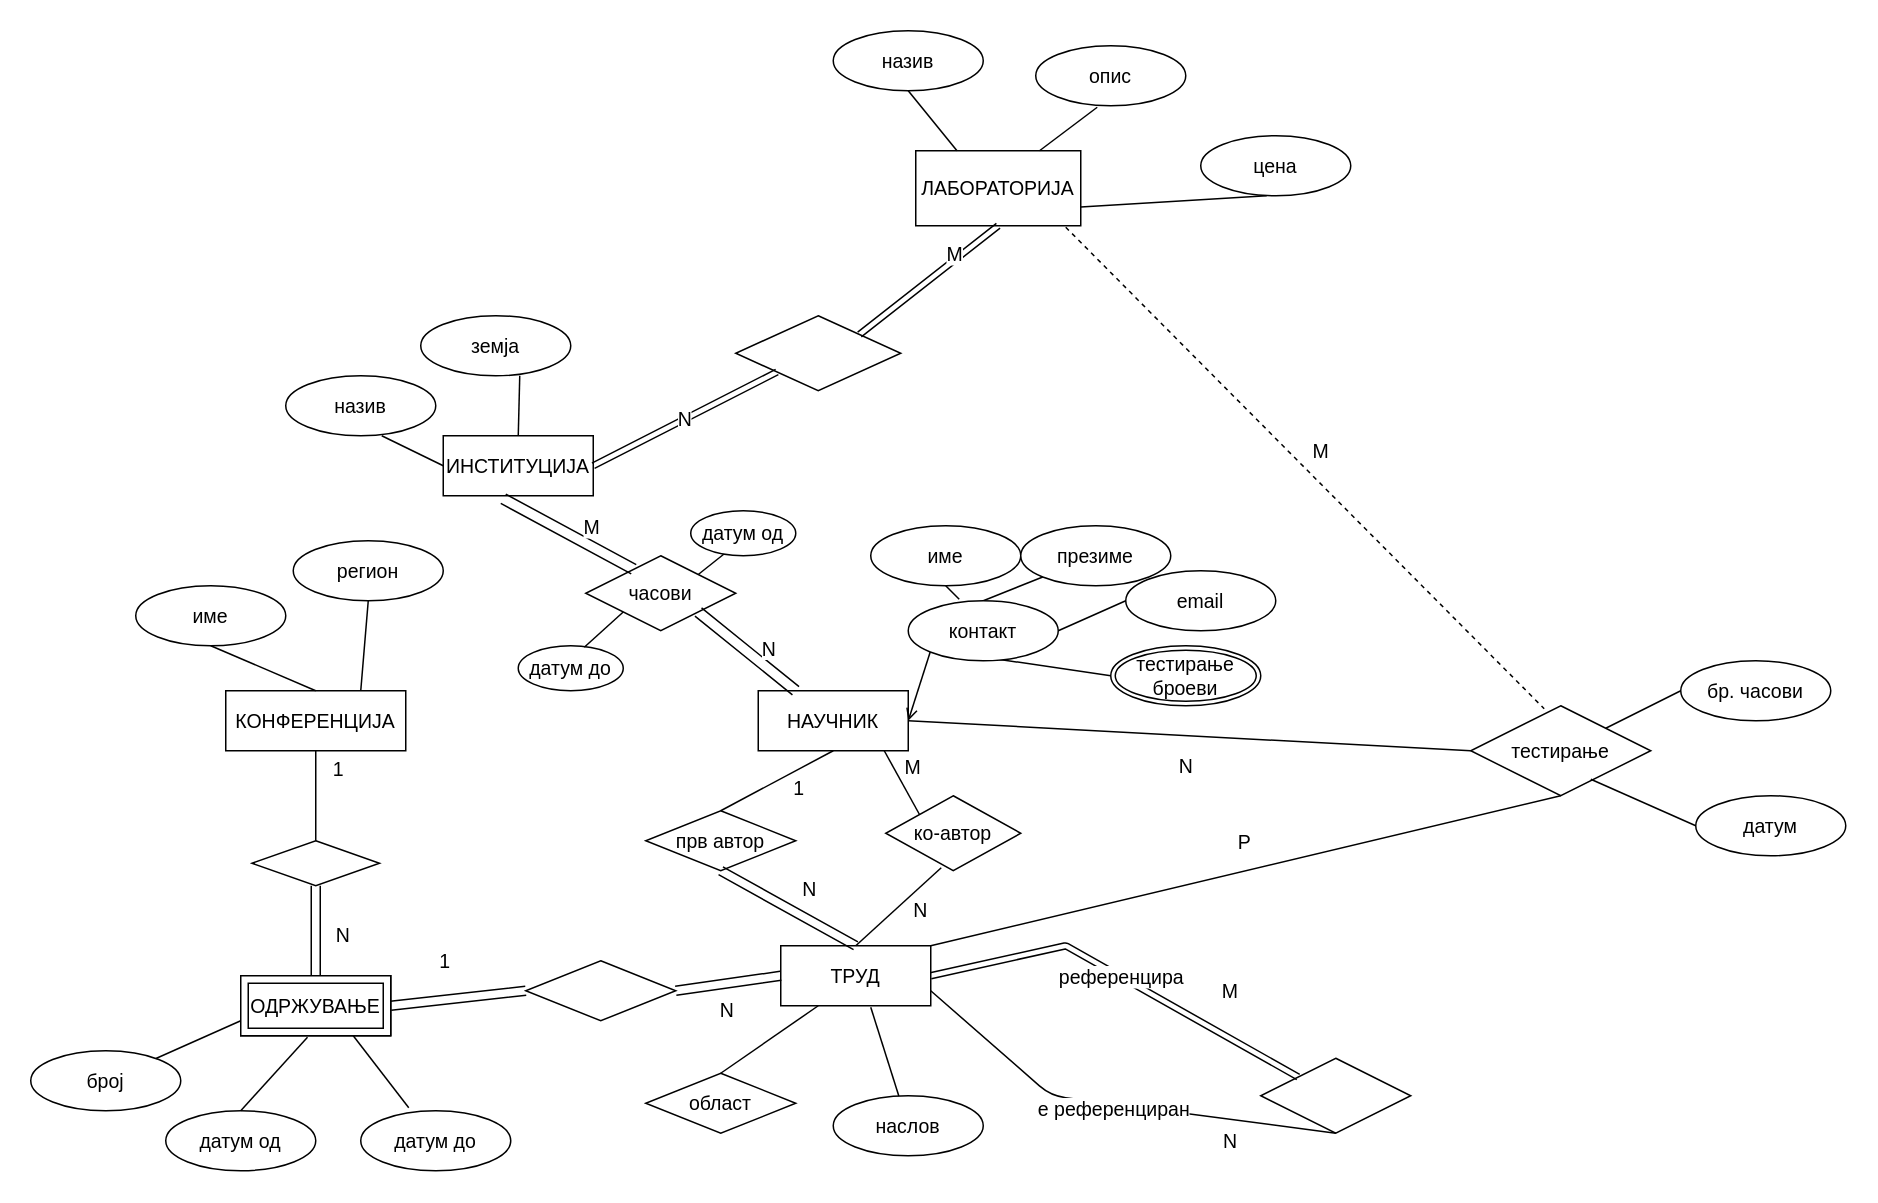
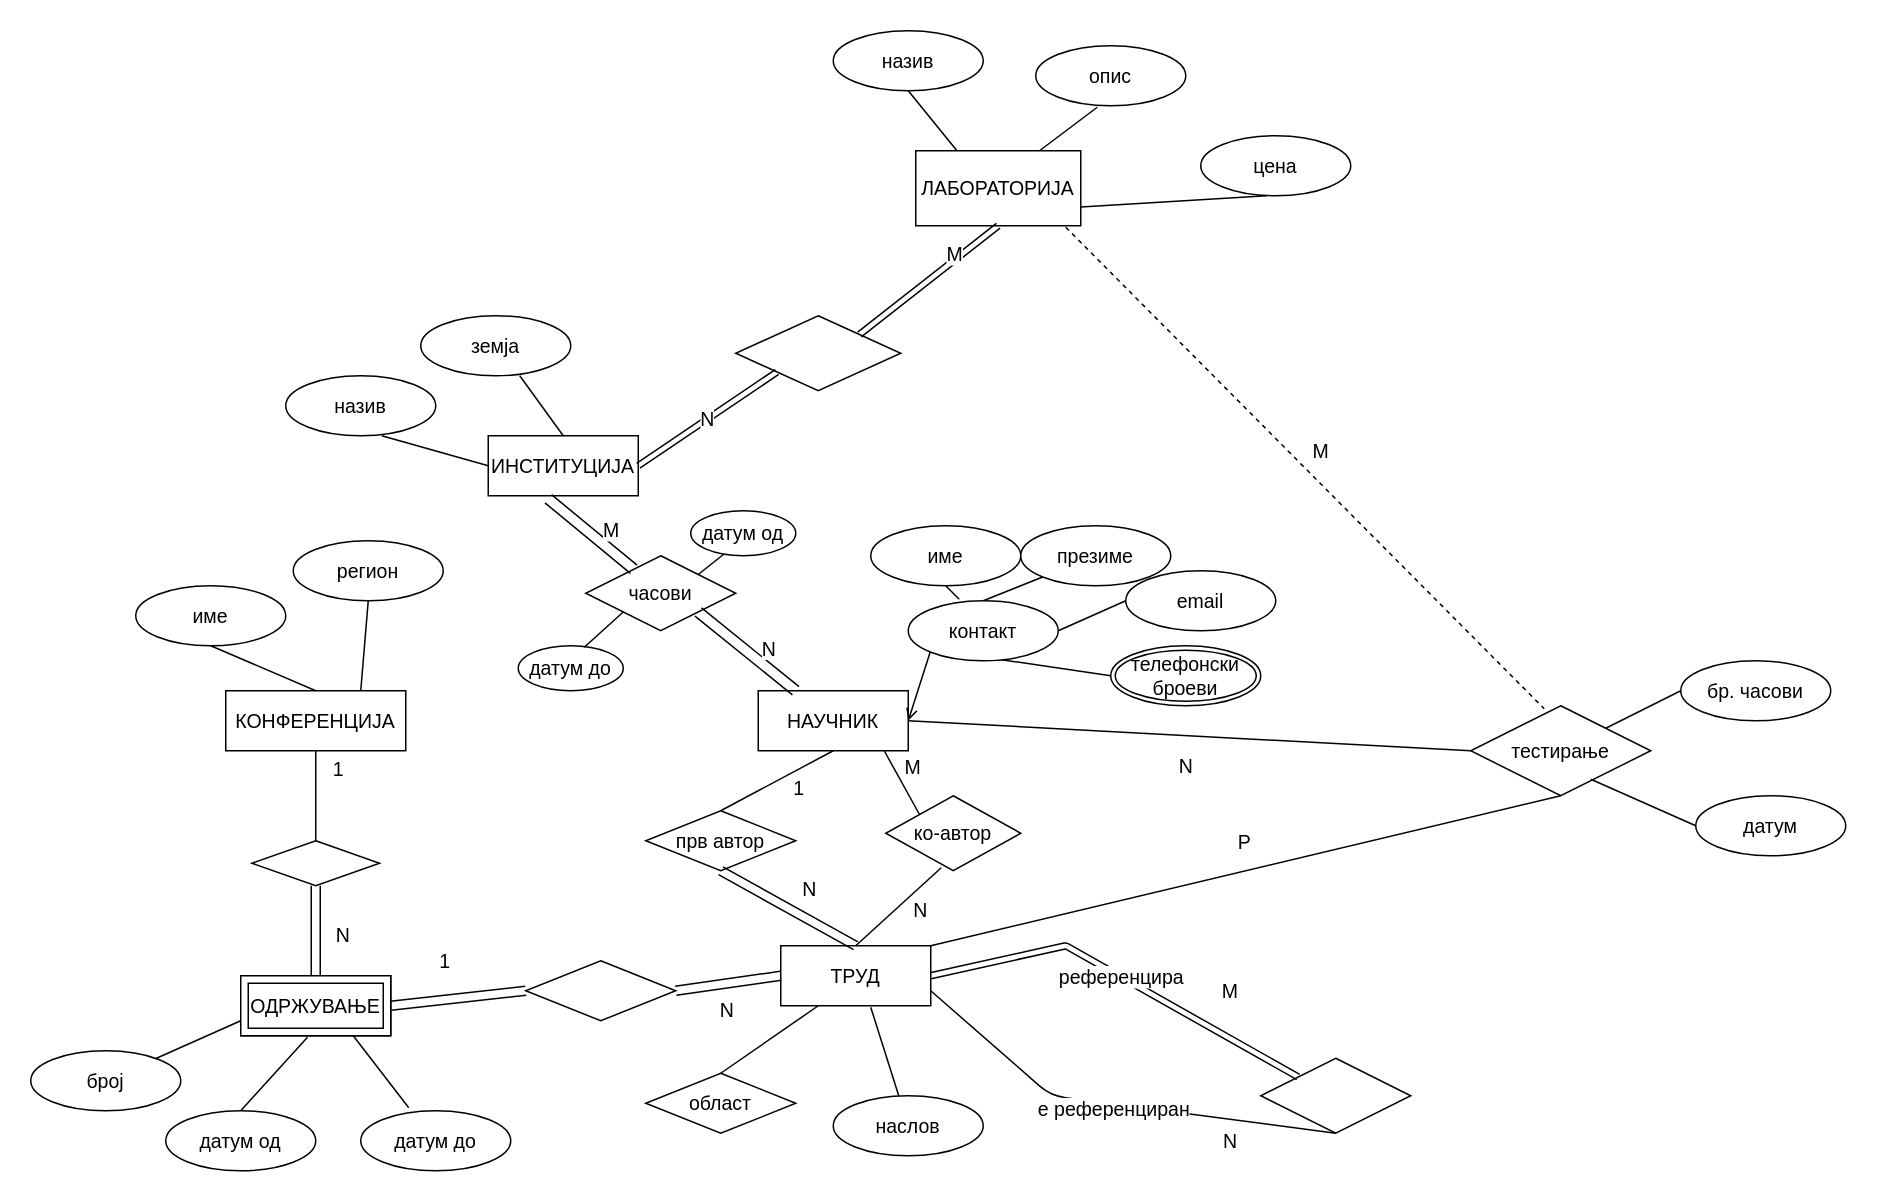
- <mxCell id="5" value="&lt;span style=&quot;font-weight: normal&quot;&gt;ИНСТИТУЦИЈА&lt;/span&gt;" style="whiteSpace=wrap;html=1;align=center;fontSize=13;fontStyle=1" vertex="1" parent="1"><mxGeometry x="295" y="290" width="100" height="40" as="geometry" /></mxCell>
+ <mxCell id="5" value="&lt;span style=&quot;font-weight: normal&quot;&gt;ИНСТИТУЦИЈА&lt;/span&gt;" style="whiteSpace=wrap;html=1;align=center;fontSize=13;fontStyle=1" vertex="1" parent="1"><mxGeometry x="325" y="290" width="100" height="40" as="geometry" /></mxCell>
- <mxCell id="20" value="тестирање броеви" style="ellipse;shape=doubleEllipse;margin=3;whiteSpace=wrap;html=1;align=center;fontSize=13;" vertex="1" parent="1"><mxGeometry x="740" y="430" width="100" height="40" as="geometry" /></mxCell>
+ <mxCell id="20" value="телефонски броеви" style="ellipse;shape=doubleEllipse;margin=3;whiteSpace=wrap;html=1;align=center;fontSize=13;" vertex="1" parent="1"><mxGeometry x="740" y="430" width="100" height="40" as="geometry" /></mxCell>
